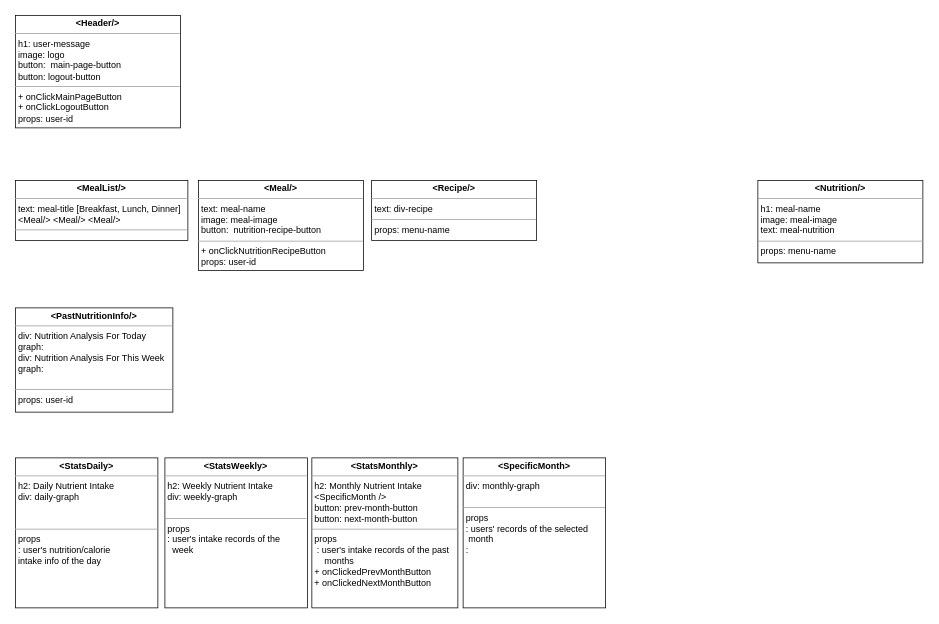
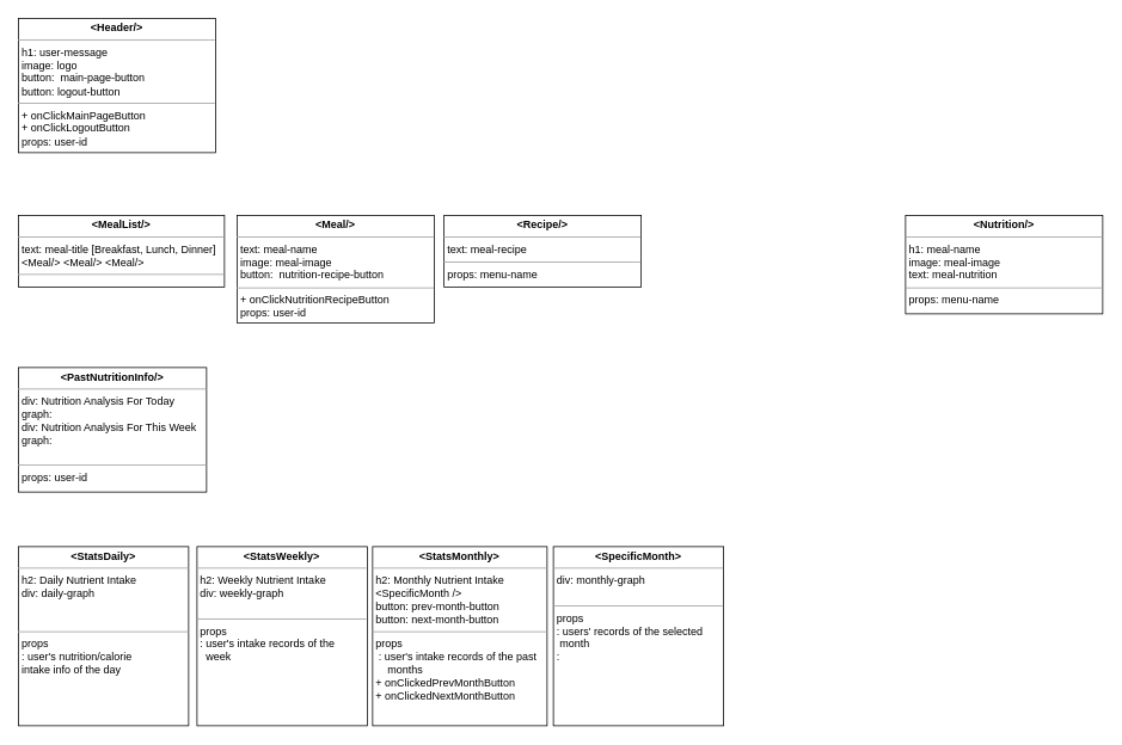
- <mxCell id="5" value="&lt;p style=&quot;margin: 0px ; margin-top: 4px ; text-align: center&quot;&gt;&lt;b&gt;&amp;lt;Recipe/&amp;gt;&lt;/b&gt;&lt;/p&gt;&lt;hr size=&quot;1&quot;&gt;&lt;p style=&quot;margin: 0px ; margin-left: 4px&quot;&gt;text: div-recipe&lt;/p&gt;&lt;hr size=&quot;1&quot;&gt;&lt;p style=&quot;margin: 0px ; margin-left: 4px&quot;&gt;props: menu-name&lt;/p&gt;" style="verticalAlign=top;align=left;overflow=fill;fontSize=12;fontFamily=Helvetica;html=1;rounded=0;shadow=0;comic=0;labelBackgroundColor=none;strokeWidth=1" vertex="1" parent="1"><mxGeometry x="495" y="240" width="220" height="80" as="geometry" /></mxCell>
+ <mxCell id="5" value="&lt;p style=&quot;margin: 0px ; margin-top: 4px ; text-align: center&quot;&gt;&lt;b&gt;&amp;lt;Recipe/&amp;gt;&lt;/b&gt;&lt;/p&gt;&lt;hr size=&quot;1&quot;&gt;&lt;p style=&quot;margin: 0px ; margin-left: 4px&quot;&gt;text: meal-recipe&lt;/p&gt;&lt;hr size=&quot;1&quot;&gt;&lt;p style=&quot;margin: 0px ; margin-left: 4px&quot;&gt;props: menu-name&lt;/p&gt;" style="verticalAlign=top;align=left;overflow=fill;fontSize=12;fontFamily=Helvetica;html=1;rounded=0;shadow=0;comic=0;labelBackgroundColor=none;strokeWidth=1" vertex="1" parent="1"><mxGeometry x="495" y="240" width="220" height="80" as="geometry" /></mxCell>
